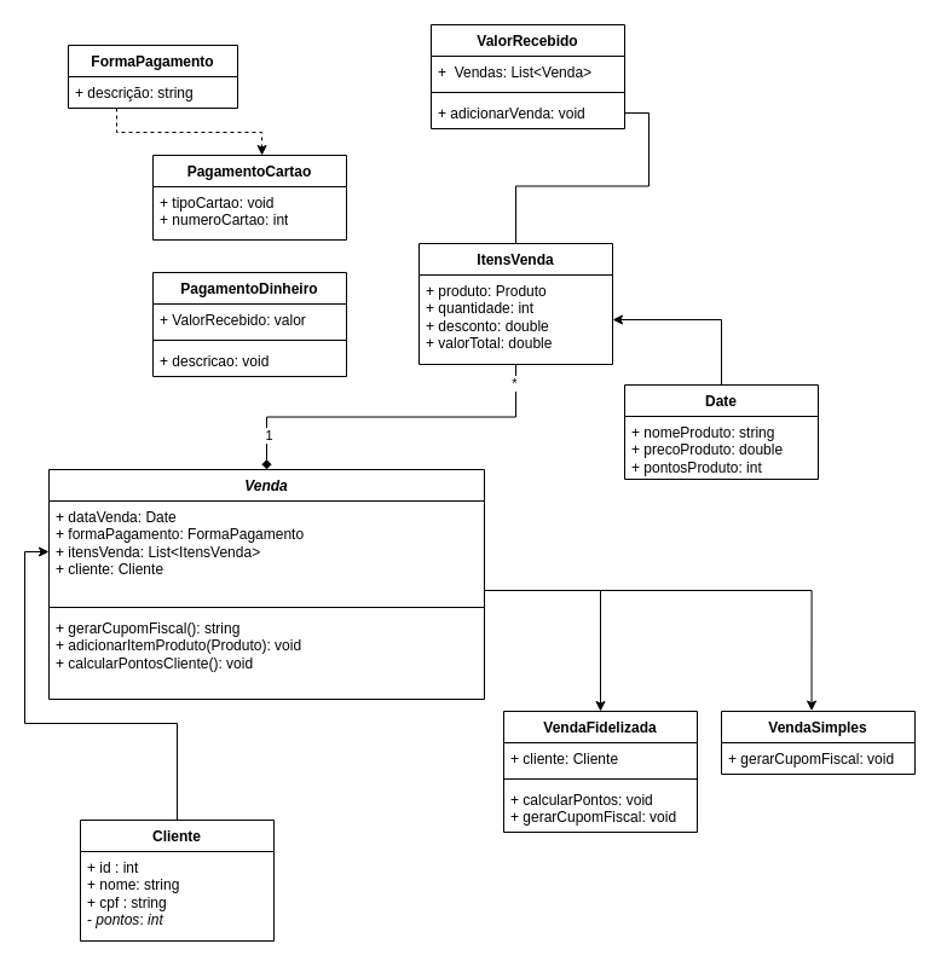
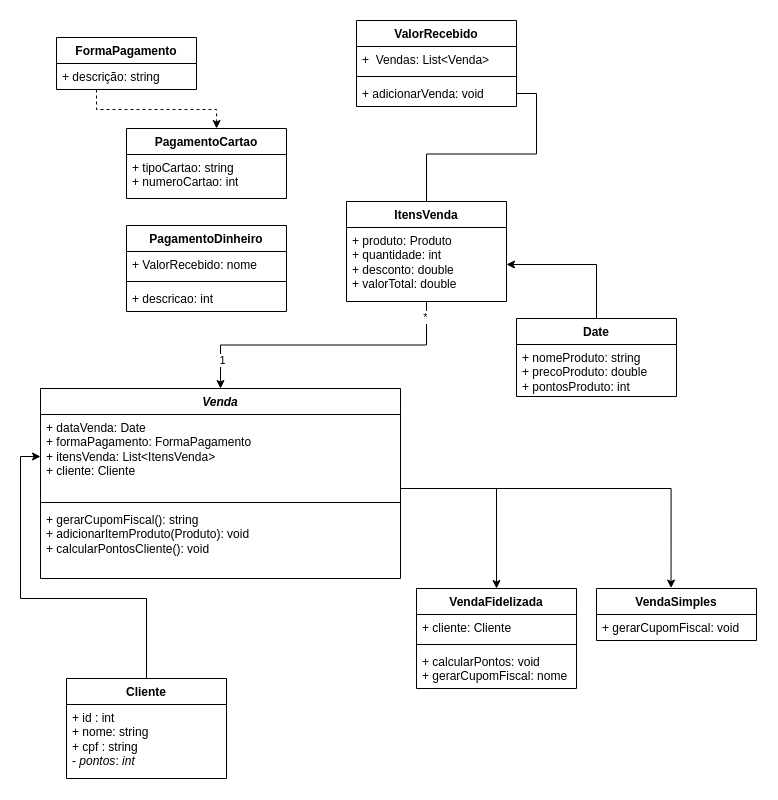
- <mxCell id="27" value="+ tipoCartao: void&lt;div&gt;+ numeroCartao: int&lt;/div&gt;" style="text;strokeColor=none;fillColor=none;align=left;verticalAlign=top;spacingLeft=4;spacingRight=4;overflow=hidden;rotatable=0;points=[[0,0.5],[1,0.5]];portConstraint=eastwest;whiteSpace=wrap;html=1;" vertex="1" parent="26"><mxGeometry y="26" width="160" height="44" as="geometry" /></mxCell>
+ <mxCell id="27" value="+ tipoCartao: string&lt;div&gt;+ numeroCartao: int&lt;/div&gt;" style="text;strokeColor=none;fillColor=none;align=left;verticalAlign=top;spacingLeft=4;spacingRight=4;overflow=hidden;rotatable=0;points=[[0,0.5],[1,0.5]];portConstraint=eastwest;whiteSpace=wrap;html=1;" vertex="1" parent="26"><mxGeometry y="26" width="160" height="44" as="geometry" /></mxCell>
- <mxCell id="29" value="+ ValorRecebido: valor" style="text;strokeColor=none;fillColor=none;align=left;verticalAlign=top;spacingLeft=4;spacingRight=4;overflow=hidden;rotatable=0;points=[[0,0.5],[1,0.5]];portConstraint=eastwest;whiteSpace=wrap;html=1;" vertex="1" parent="28"><mxGeometry y="26" width="160" height="26" as="geometry" /></mxCell>
+ <mxCell id="29" value="+ ValorRecebido: nome" style="text;strokeColor=none;fillColor=none;align=left;verticalAlign=top;spacingLeft=4;spacingRight=4;overflow=hidden;rotatable=0;points=[[0,0.5],[1,0.5]];portConstraint=eastwest;whiteSpace=wrap;html=1;" vertex="1" parent="28"><mxGeometry y="26" width="160" height="26" as="geometry" /></mxCell>
- <mxCell id="31" value="+ descricao: void" style="text;strokeColor=none;fillColor=none;align=left;verticalAlign=top;spacingLeft=4;spacingRight=4;overflow=hidden;rotatable=0;points=[[0,0.5],[1,0.5]];portConstraint=eastwest;whiteSpace=wrap;html=1;" vertex="1" parent="28"><mxGeometry y="60" width="160" height="26" as="geometry" /></mxCell>
+ <mxCell id="31" value="+ descricao: int" style="text;strokeColor=none;fillColor=none;align=left;verticalAlign=top;spacingLeft=4;spacingRight=4;overflow=hidden;rotatable=0;points=[[0,0.5],[1,0.5]];portConstraint=eastwest;whiteSpace=wrap;html=1;" vertex="1" parent="28"><mxGeometry y="60" width="160" height="26" as="geometry" /></mxCell>
- <mxCell id="12" style="edgeStyle=orthogonalEdgeStyle;rounded=0;orthogonalLoop=1;jettySize=auto;html=1;entryX=0.5;entryY=0;entryDx=0;entryDy=0;endArrow=diamond;" parent="1" source="15" target="5" edge="1"><mxGeometry relative="1" as="geometry" /></mxCell>
+ <mxCell id="12" style="edgeStyle=orthogonalEdgeStyle;rounded=0;orthogonalLoop=1;jettySize=auto;html=1;entryX=0.5;entryY=0;entryDx=0;entryDy=0;" parent="1" source="15" target="5" edge="1"><mxGeometry relative="1" as="geometry" /></mxCell>
- <mxCell id="25" value="+ calcularPontos: void&lt;div&gt;+ gerarCupomFiscal: void&lt;/div&gt;" style="text;strokeColor=none;fillColor=none;align=left;verticalAlign=top;spacingLeft=4;spacingRight=4;overflow=hidden;rotatable=0;points=[[0,0.5],[1,0.5]];portConstraint=eastwest;whiteSpace=wrap;html=1;" vertex="1" parent="22"><mxGeometry y="60" width="160" height="40" as="geometry" /></mxCell>
+ <mxCell id="25" value="+ calcularPontos: void&lt;div&gt;+ gerarCupomFiscal: nome&lt;/div&gt;" style="text;strokeColor=none;fillColor=none;align=left;verticalAlign=top;spacingLeft=4;spacingRight=4;overflow=hidden;rotatable=0;points=[[0,0.5],[1,0.5]];portConstraint=eastwest;whiteSpace=wrap;html=1;" vertex="1" parent="22"><mxGeometry y="60" width="160" height="40" as="geometry" /></mxCell>
